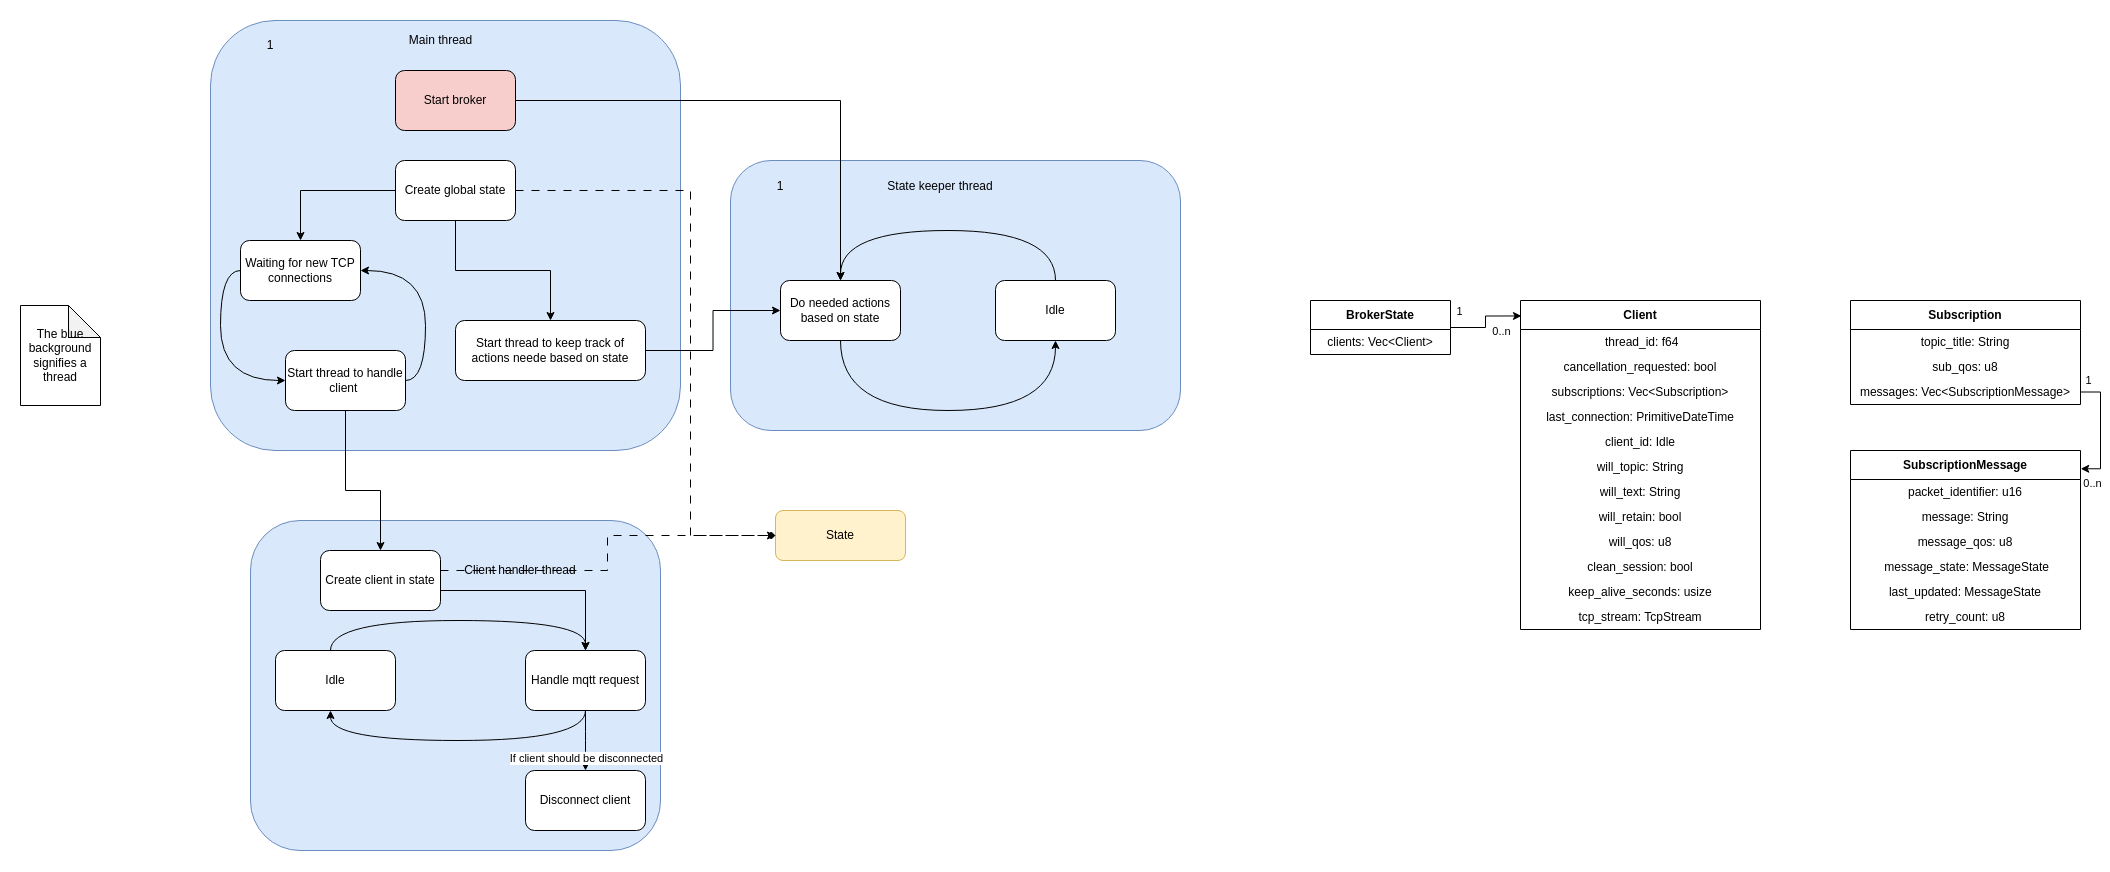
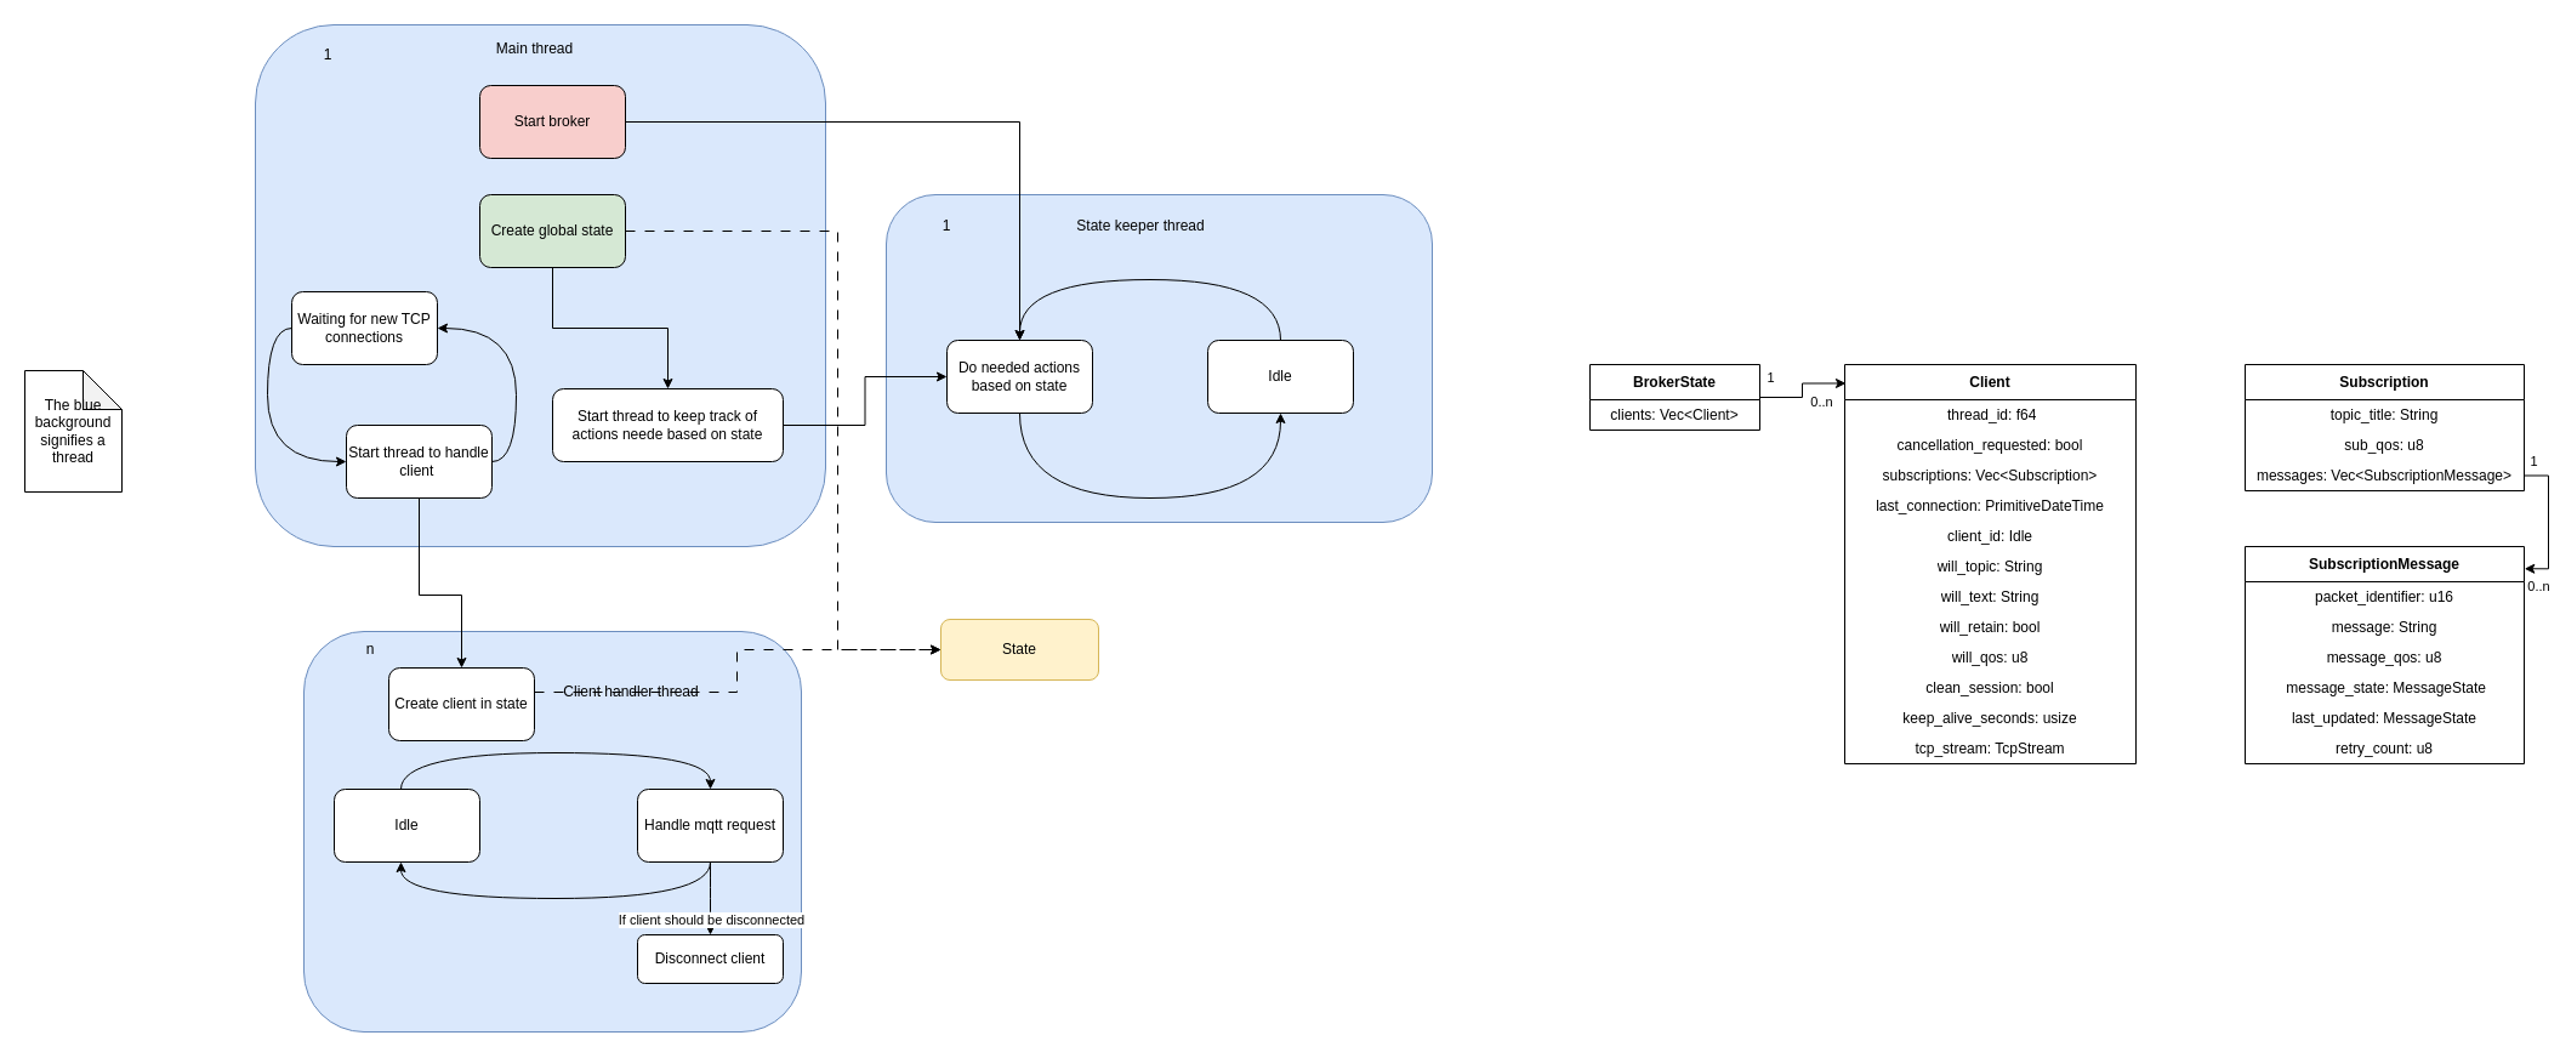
- <mxCell id="35" style="edgeStyle=orthogonalEdgeStyle;rounded=0;orthogonalLoop=1;jettySize=auto;html=1;" edge="1" parent="1" source="38" target="5"><mxGeometry relative="1" as="geometry" /></mxCell>
- <mxCell id="38" value="Create global state" style="rounded=1;whiteSpace=wrap;html=1;" vertex="1" parent="1"><mxGeometry x="395" y="160" width="120" height="60" as="geometry" /></mxCell>
+ <mxCell id="38" value="Create global state" style="rounded=1;whiteSpace=wrap;html=1;fillColor=#d5e8d4;" vertex="1" parent="1"><mxGeometry x="395" y="160" width="120" height="60" as="geometry" /></mxCell>
- <mxCell id="37" style="edgeStyle=orthogonalEdgeStyle;rounded=0;orthogonalLoop=1;jettySize=auto;html=1;dashed=1;dashPattern=8 8;endArrow=diamond;" edge="1" parent="1" source="38" target="34"><mxGeometry relative="1" as="geometry"><Array as="points"><mxPoint x="690" y="190" /><mxPoint x="690" y="535" /></Array></mxGeometry></mxCell>
+ <mxCell id="37" style="edgeStyle=orthogonalEdgeStyle;rounded=0;orthogonalLoop=1;jettySize=auto;html=1;dashed=1;dashPattern=8 8;" edge="1" parent="1" source="38" target="34"><mxGeometry relative="1" as="geometry"><Array as="points"><mxPoint x="690" y="190" /><mxPoint x="690" y="535" /></Array></mxGeometry></mxCell>
+ <mxCell id="19" value="n" style="text;html=1;strokeColor=none;fillColor=none;align=center;verticalAlign=middle;whiteSpace=wrap;rounded=0;" parent="1" vertex="1"><mxGeometry x="275" y="520" width="60" height="30" as="geometry" /></mxCell>
- <mxCell id="30" style="edgeStyle=orthogonalEdgeStyle;rounded=0;orthogonalLoop=1;jettySize=auto;html=1;" edge="1" parent="1" source="31" target="13"><mxGeometry relative="1" as="geometry"><Array as="points"><mxPoint x="585" y="590" /></Array></mxGeometry></mxCell>
- <mxCell id="17" value="Disconnect client" style="rounded=1;whiteSpace=wrap;html=1;" parent="1" vertex="1"><mxGeometry x="525" y="770" width="120" height="60" as="geometry" /></mxCell>
+ <mxCell id="17" value="Disconnect client" style="rounded=1;whiteSpace=wrap;html=1;" parent="1" vertex="1"><mxGeometry x="525" y="770" width="120" height="40" as="geometry" /></mxCell>
